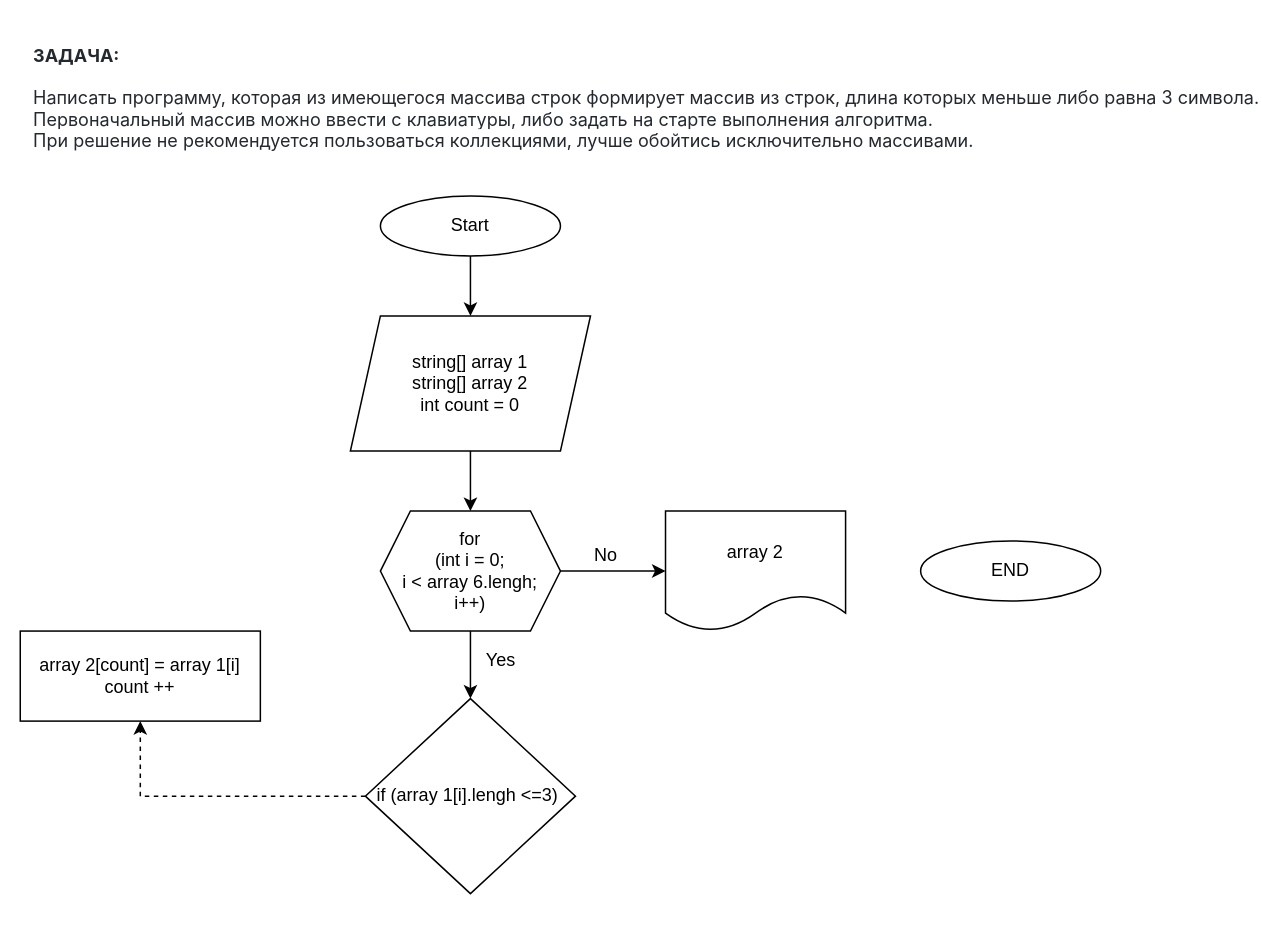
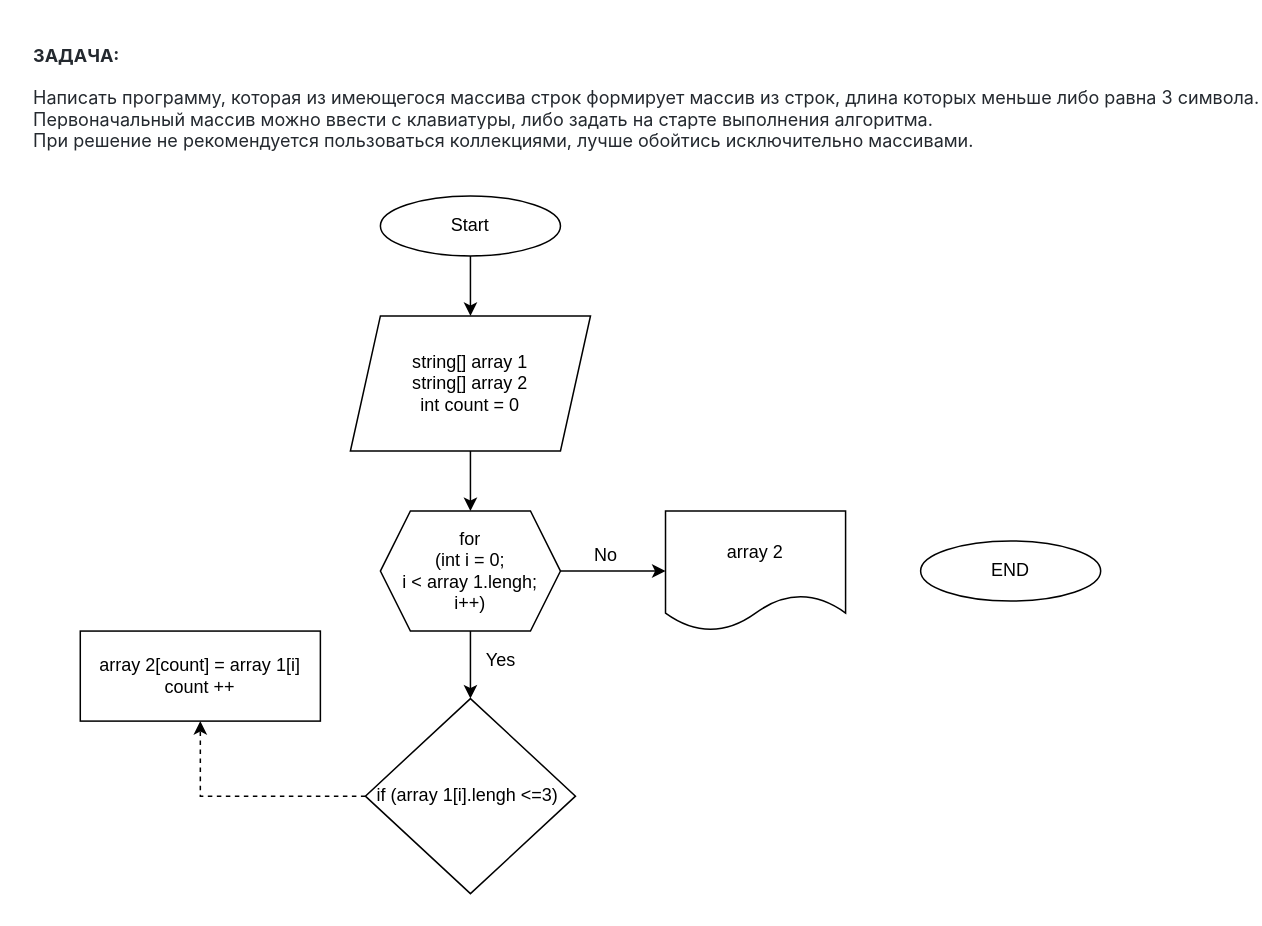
- <mxCell id="10" value="for &lt;br&gt;(int i = 0;&lt;br&gt;i &amp;lt; array 6.lengh;&lt;br&gt;i++)" style="shape=hexagon;perimeter=hexagonPerimeter2;whiteSpace=wrap;html=1;fixedSize=1;fontSize=12;" parent="1" vertex="1"><mxGeometry x="253" y="340" width="120" height="80" as="geometry" /></mxCell>
+ <mxCell id="10" value="for &lt;br&gt;(int i = 0;&lt;br&gt;i &amp;lt; array 1.lengh;&lt;br&gt;i++)" style="shape=hexagon;perimeter=hexagonPerimeter2;whiteSpace=wrap;html=1;fixedSize=1;fontSize=12;" parent="1" vertex="1"><mxGeometry x="253" y="340" width="120" height="80" as="geometry" /></mxCell>
- <mxCell id="14" value="array 2[count] = array 1[i]&lt;br&gt;count ++" style="rounded=0;whiteSpace=wrap;html=1;fontSize=12;" parent="1" vertex="1"><mxGeometry x="13" y="420" width="160" height="60" as="geometry" /></mxCell>
+ <mxCell id="14" value="array 2[count] = array 1[i]&lt;br&gt;count ++" style="rounded=0;whiteSpace=wrap;html=1;fontSize=12;" parent="1" vertex="1"><mxGeometry x="53" y="420" width="160" height="60" as="geometry" /></mxCell>
